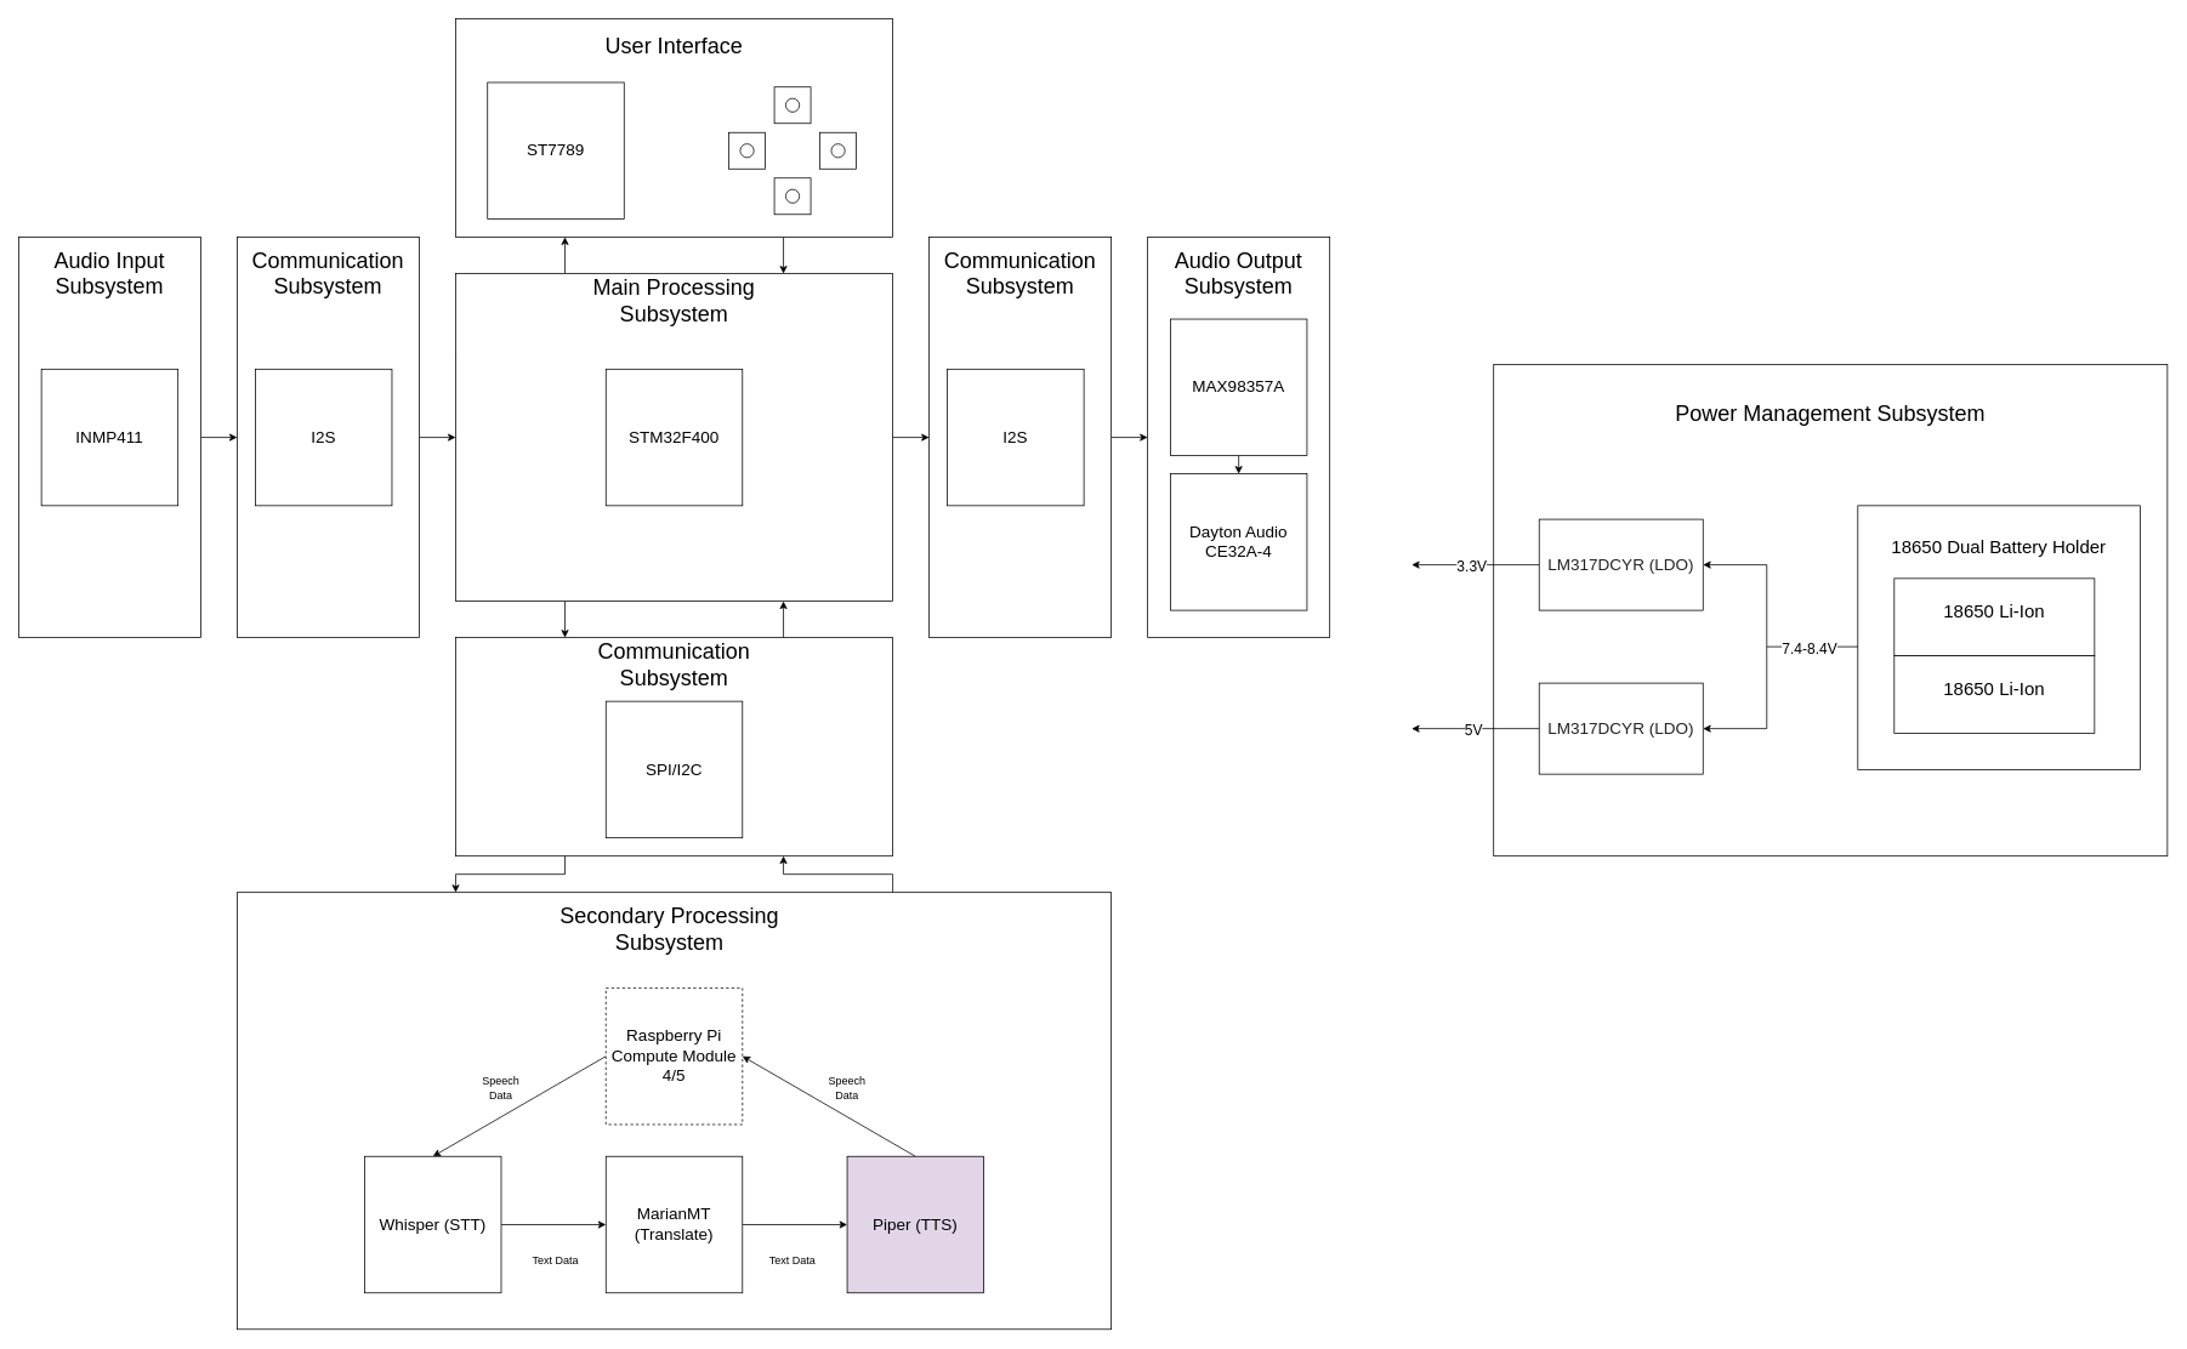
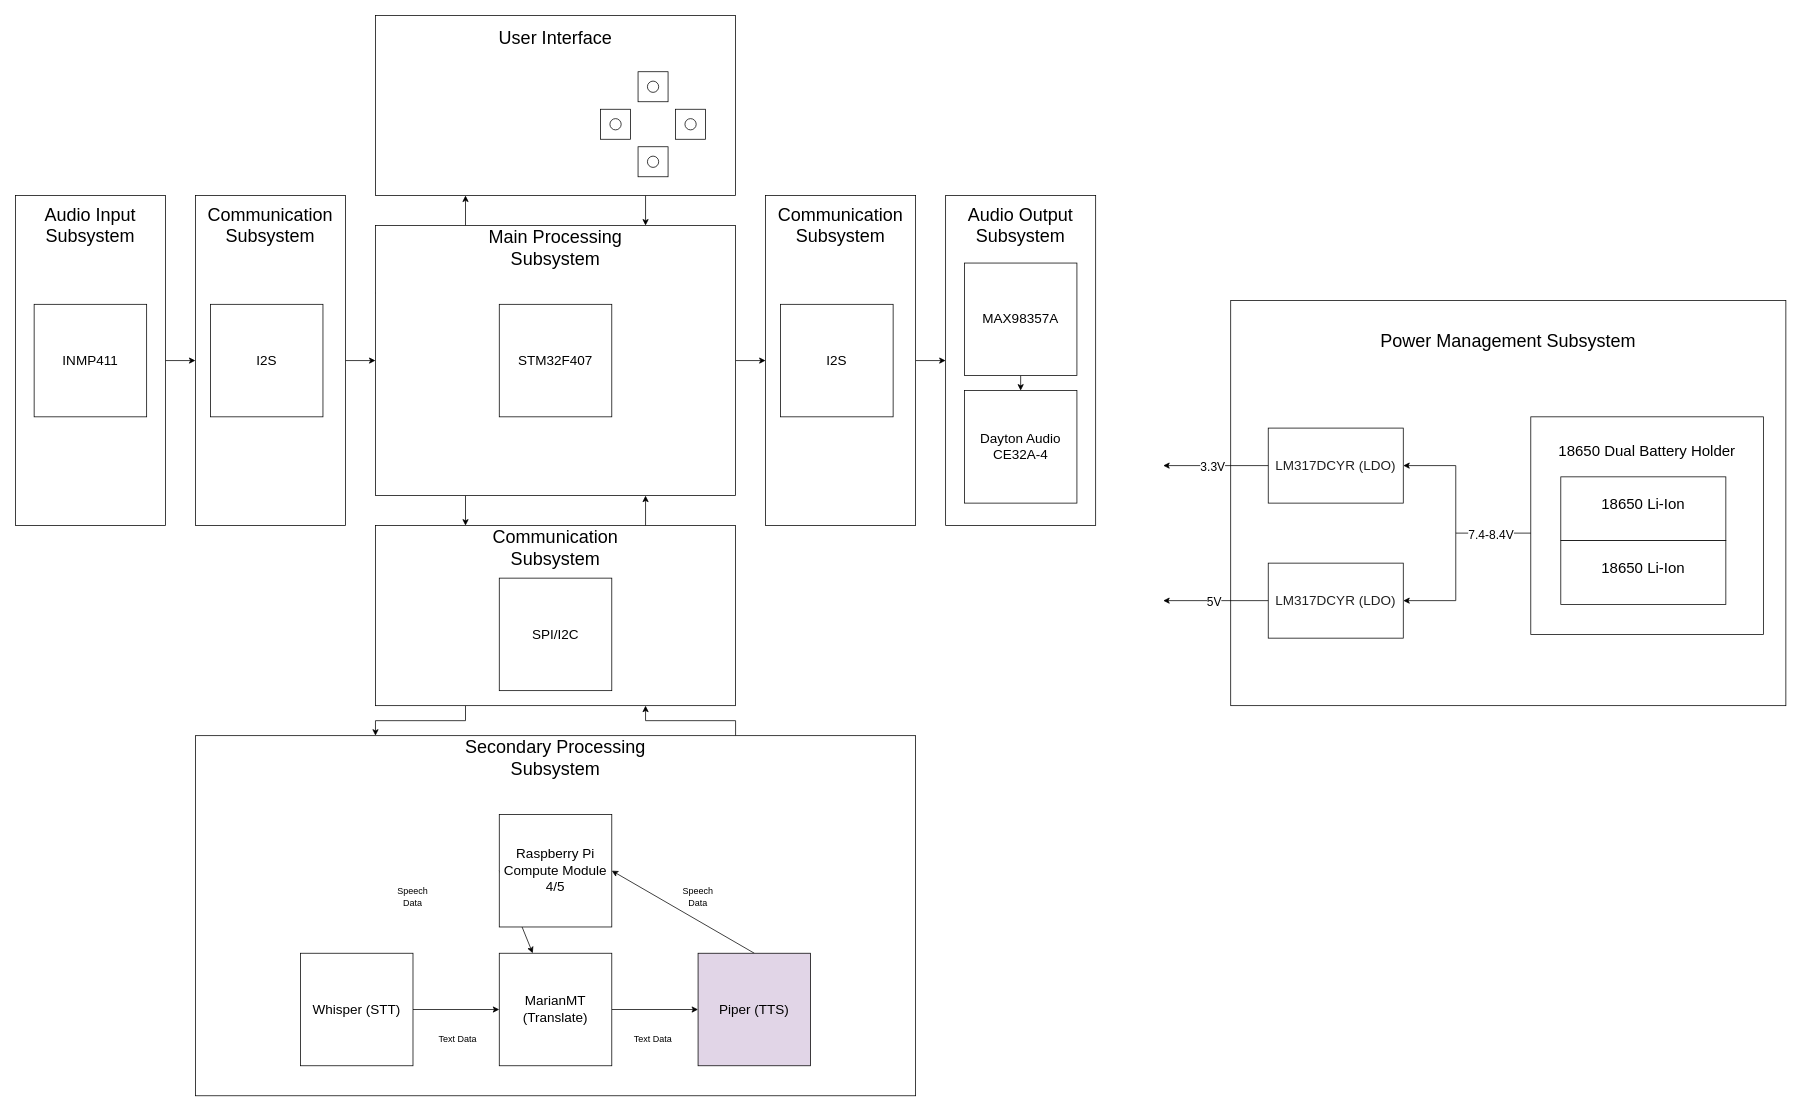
- <mxCell id="49" value="&lt;font style=&quot;font-size: 18px;&quot;&gt;ST7789&lt;/font&gt;" style="whiteSpace=wrap;html=1;aspect=fixed;movable=1;resizable=1;rotatable=1;deletable=1;editable=1;locked=0;connectable=1;" parent="1" vertex="1"><mxGeometry x="535" y="90" width="150" height="150" as="geometry" /></mxCell>
- <mxCell id="8" value="&lt;font style=&quot;font-size: 18px;&quot;&gt;STM32F400&lt;/font&gt;" style="whiteSpace=wrap;html=1;aspect=fixed;movable=1;resizable=1;rotatable=1;deletable=1;editable=1;locked=0;connectable=1;" parent="1" vertex="1"><mxGeometry x="665" y="405" width="150" height="150" as="geometry" /></mxCell>
+ <mxCell id="8" value="&lt;font style=&quot;font-size: 18px;&quot;&gt;STM32F407&lt;/font&gt;" style="whiteSpace=wrap;html=1;aspect=fixed;movable=1;resizable=1;rotatable=1;deletable=1;editable=1;locked=0;connectable=1;" parent="1" vertex="1"><mxGeometry x="665" y="405" width="150" height="150" as="geometry" /></mxCell>
- <mxCell id="33" value="&lt;div style=&quot;&quot;&gt;&lt;span style=&quot;background-color: transparent; color: light-dark(rgb(0, 0, 0), rgb(255, 255, 255));&quot;&gt;&lt;font style=&quot;font-size: 24px;&quot;&gt;Secondary Processing Subsystem&lt;/font&gt;&lt;/span&gt;&lt;/div&gt;" style="text;html=1;align=center;verticalAlign=middle;whiteSpace=wrap;rounded=0;movable=1;resizable=1;rotatable=1;deletable=1;editable=1;locked=0;connectable=1;" parent="1" vertex="1"><mxGeometry x="595" y="1000" width="280" height="40" as="geometry" /></mxCell>
+ <mxCell id="33" value="&lt;div style=&quot;&quot;&gt;&lt;span style=&quot;background-color: transparent; color: light-dark(rgb(0, 0, 0), rgb(255, 255, 255));&quot;&gt;&lt;font style=&quot;font-size: 24px;&quot;&gt;Secondary Processing Subsystem&lt;/font&gt;&lt;/span&gt;&lt;/div&gt;" style="text;html=1;align=center;verticalAlign=middle;whiteSpace=wrap;rounded=0;movable=1;resizable=1;rotatable=1;deletable=1;editable=1;locked=0;connectable=1;" parent="1" vertex="1"><mxGeometry x="600" y="990" width="280" height="40" as="geometry" /></mxCell>
- <mxCell id="35" value="&lt;font style=&quot;font-size: 18px;&quot;&gt;Raspberry Pi Compute Module 4/5&lt;/font&gt;" style="whiteSpace=wrap;html=1;aspect=fixed;movable=1;resizable=1;rotatable=1;deletable=1;editable=1;locked=0;connectable=1;dashed=1;" parent="1" vertex="1"><mxGeometry x="665" y="1085" width="150" height="150" as="geometry" /></mxCell>
+ <mxCell id="35" value="&lt;font style=&quot;font-size: 18px;&quot;&gt;Raspberry Pi Compute Module 4/5&lt;/font&gt;" style="whiteSpace=wrap;html=1;aspect=fixed;movable=1;resizable=1;rotatable=1;deletable=1;editable=1;locked=0;connectable=1;" parent="1" vertex="1"><mxGeometry x="665" y="1085" width="150" height="150" as="geometry" /></mxCell>
- <mxCell id="34" style="rounded=0;orthogonalLoop=1;jettySize=auto;html=1;exitX=0;exitY=0.5;exitDx=0;exitDy=0;entryX=0.5;entryY=0;entryDx=0;entryDy=0;" parent="1" source="35" target="39" edge="1"><mxGeometry relative="1" as="geometry" /></mxCell>
+ <mxCell id="34" style="rounded=0;orthogonalLoop=1;jettySize=auto;html=1;exitX=0;exitY=0.5;exitDx=0;exitDy=0;" parent="1" source="35" target="37" edge="1"><mxGeometry relative="1" as="geometry" /></mxCell>
